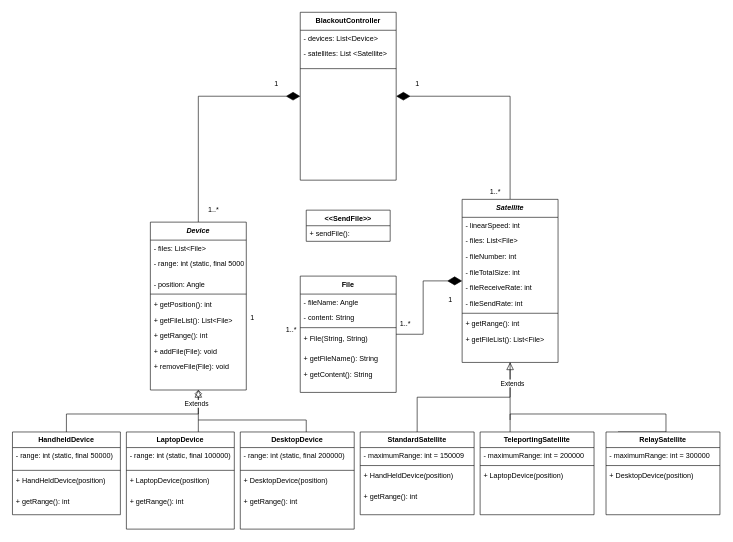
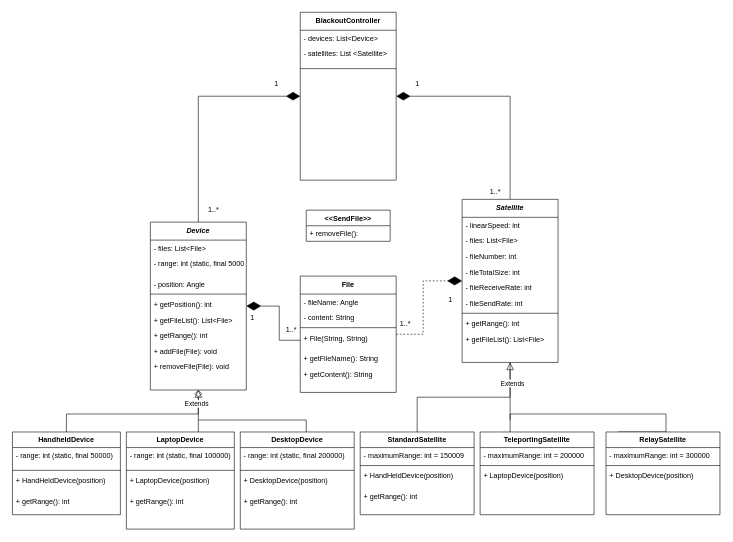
- <mxCell id="61" value="+ sendFile():" style="text;strokeColor=none;fillColor=none;align=left;verticalAlign=top;spacingLeft=4;spacingRight=4;overflow=hidden;rotatable=0;points=[[0,0.5],[1,0.5]];portConstraint=eastwest;" parent="60" vertex="1"><mxGeometry y="26" width="140" height="26" as="geometry" /></mxCell>
+ <mxCell id="61" value="+ removeFile():" style="text;strokeColor=none;fillColor=none;align=left;verticalAlign=top;spacingLeft=4;spacingRight=4;overflow=hidden;rotatable=0;points=[[0,0.5],[1,0.5]];portConstraint=eastwest;" parent="60" vertex="1"><mxGeometry y="26" width="140" height="26" as="geometry" /></mxCell>
- <mxCell id="62" style="edgeStyle=orthogonalEdgeStyle;rounded=0;orthogonalLoop=1;jettySize=auto;html=1;endArrow=diamondThin;endFill=1;endSize=22;strokeWidth=1;" parent="1" source="63" target="33" edge="1"><mxGeometry relative="1" as="geometry" /></mxCell>
+ <mxCell id="62" style="edgeStyle=orthogonalEdgeStyle;rounded=0;orthogonalLoop=1;jettySize=auto;html=1;endArrow=diamondThin;endFill=1;endSize=22;strokeWidth=1;dashed=1;" parent="1" source="63" target="33" edge="1"><mxGeometry relative="1" as="geometry" /></mxCell>
+ <mxCell id="70" style="edgeStyle=orthogonalEdgeStyle;rounded=0;orthogonalLoop=1;jettySize=auto;html=1;endArrow=diamondThin;endFill=1;strokeWidth=1;endSize=22;" parent="1" source="67" target="3" edge="1"><mxGeometry relative="1" as="geometry" /></mxCell>
